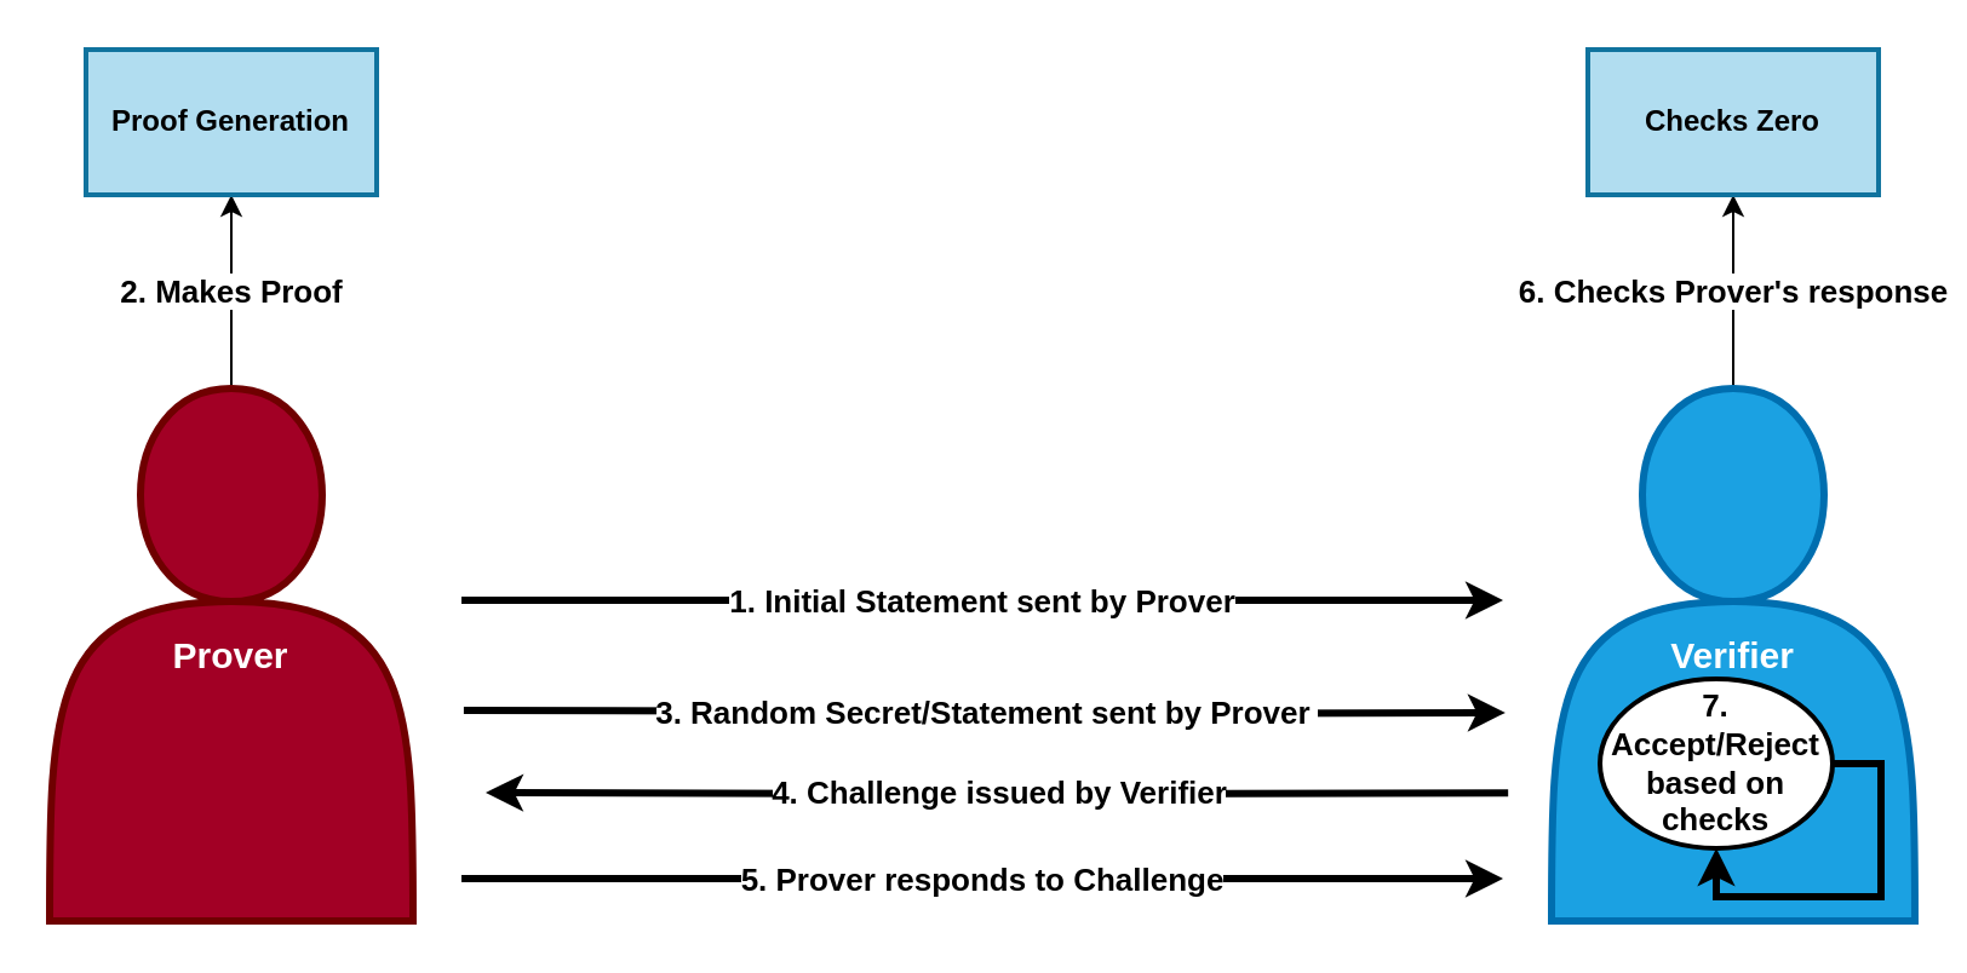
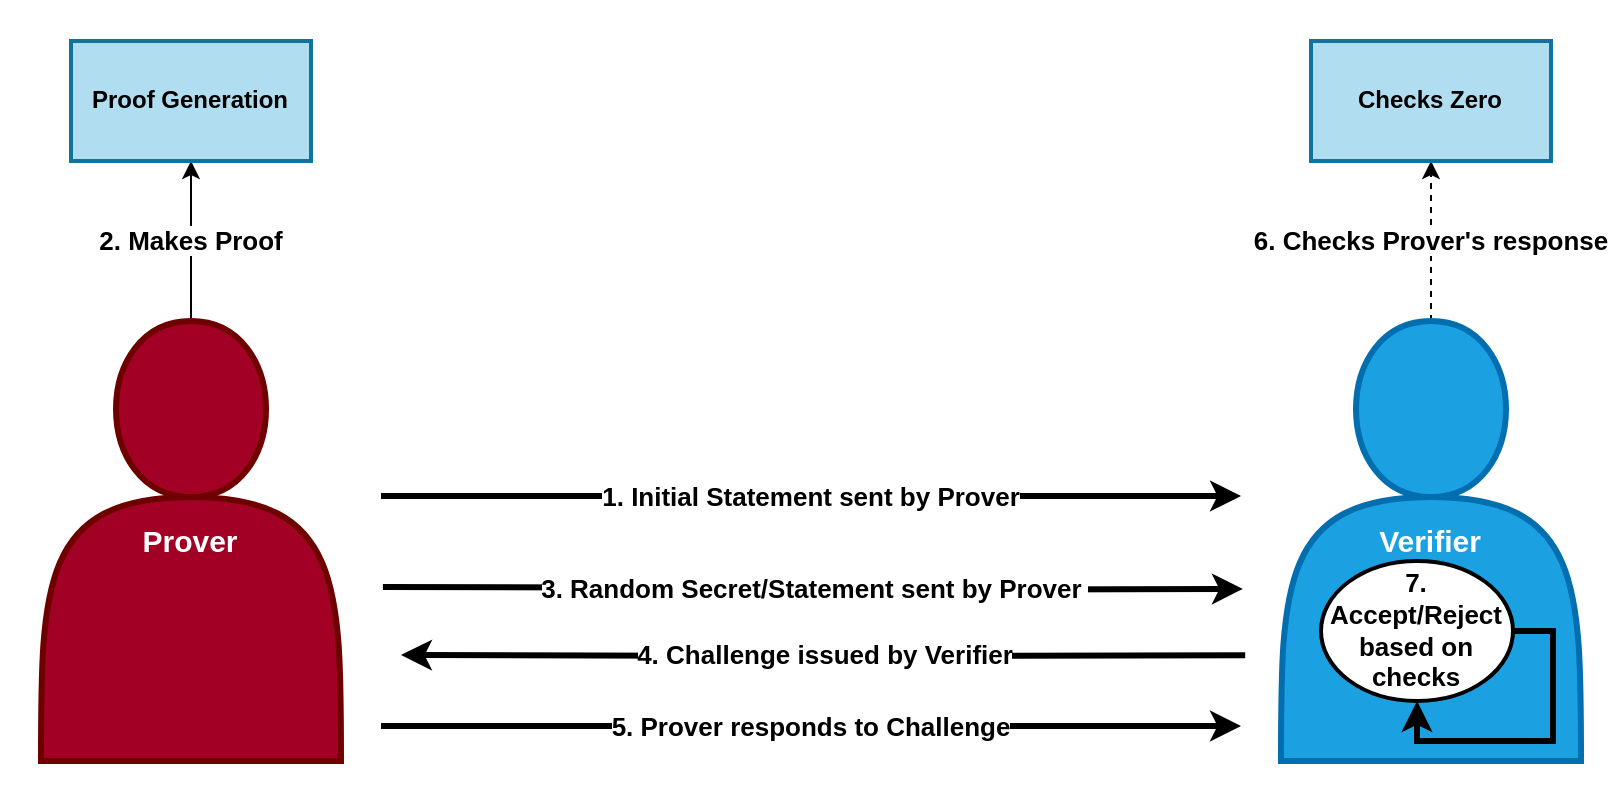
- <mxCell id="8" value="6. Checks Prover's response" style="edgeStyle=orthogonalEdgeStyle;rounded=0;orthogonalLoop=1;jettySize=auto;html=1;exitX=0.5;exitY=0;exitDx=0;exitDy=0;entryX=0.5;entryY=1;entryDx=0;entryDy=0;fontStyle=1;fontSize=13;" edge="1" parent="1" source="9" target="13"><mxGeometry relative="1" as="geometry" /></mxCell>
+ <mxCell id="8" value="6. Checks Prover's response" style="edgeStyle=orthogonalEdgeStyle;rounded=0;orthogonalLoop=1;jettySize=auto;html=1;exitX=0.5;exitY=0;exitDx=0;exitDy=0;entryX=0.5;entryY=1;entryDx=0;entryDy=0;fontStyle=1;fontSize=13;dashed=1;" edge="1" parent="1" source="9" target="13"><mxGeometry relative="1" as="geometry" /></mxCell>
